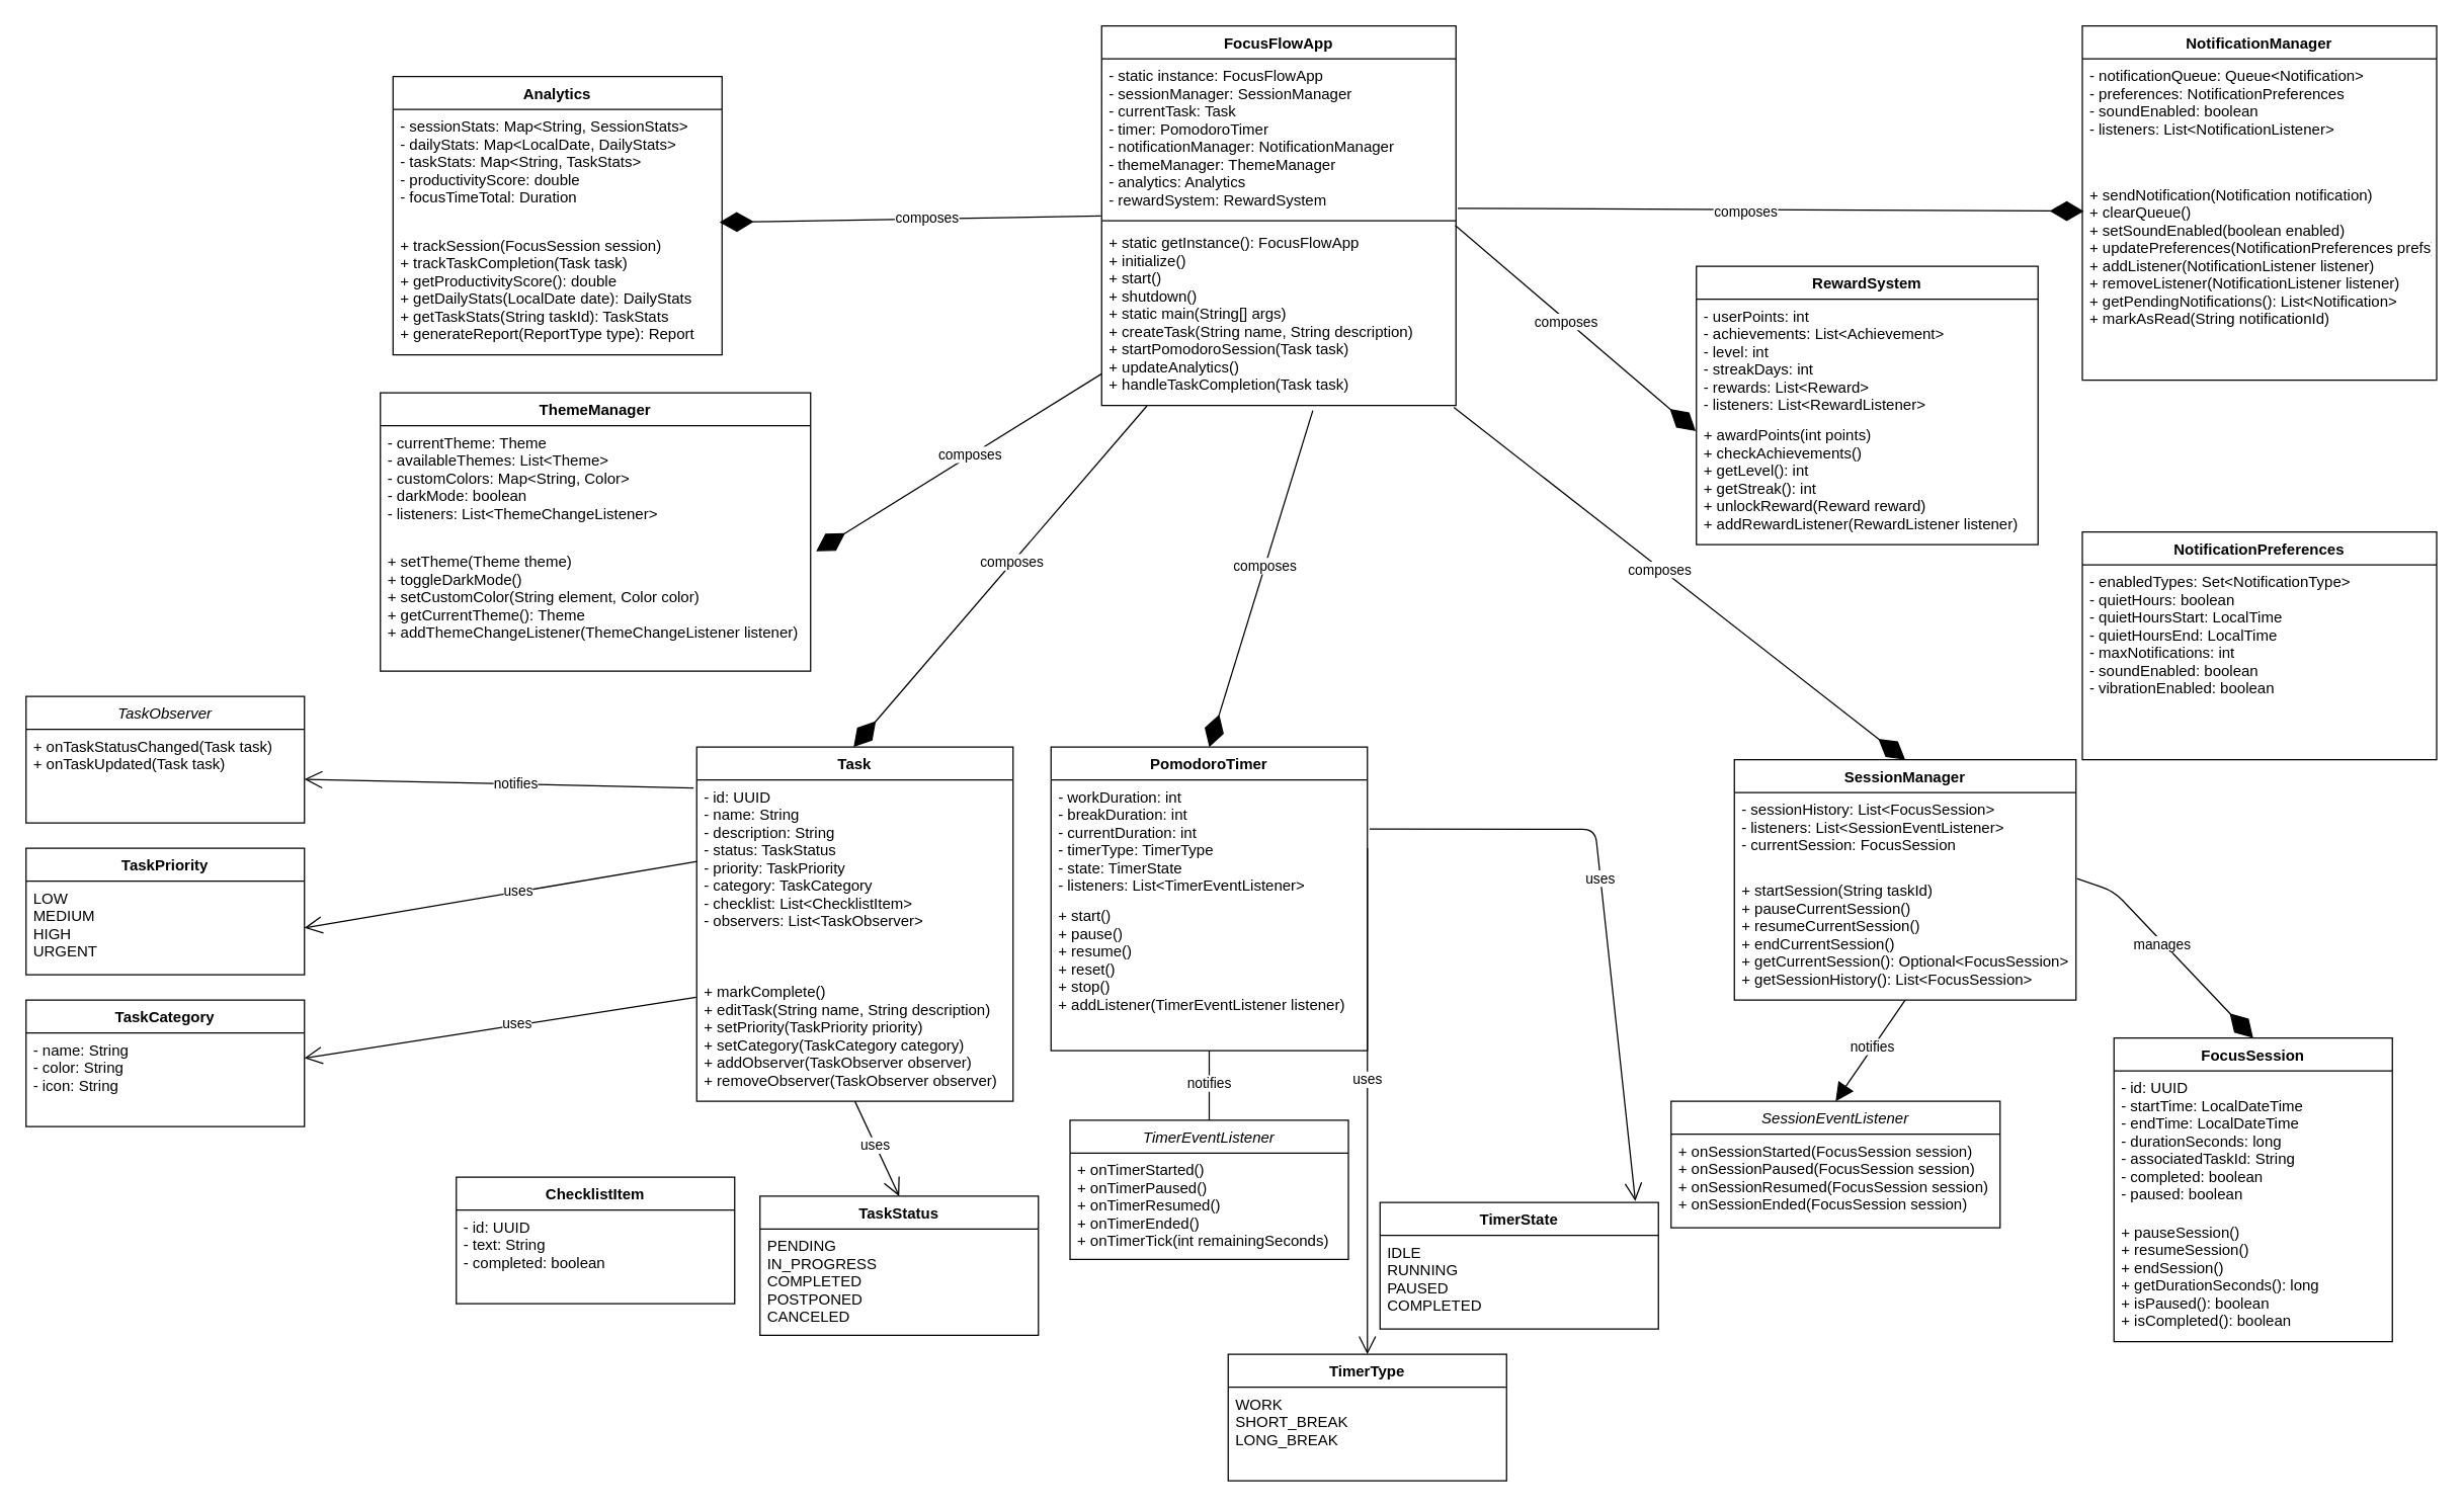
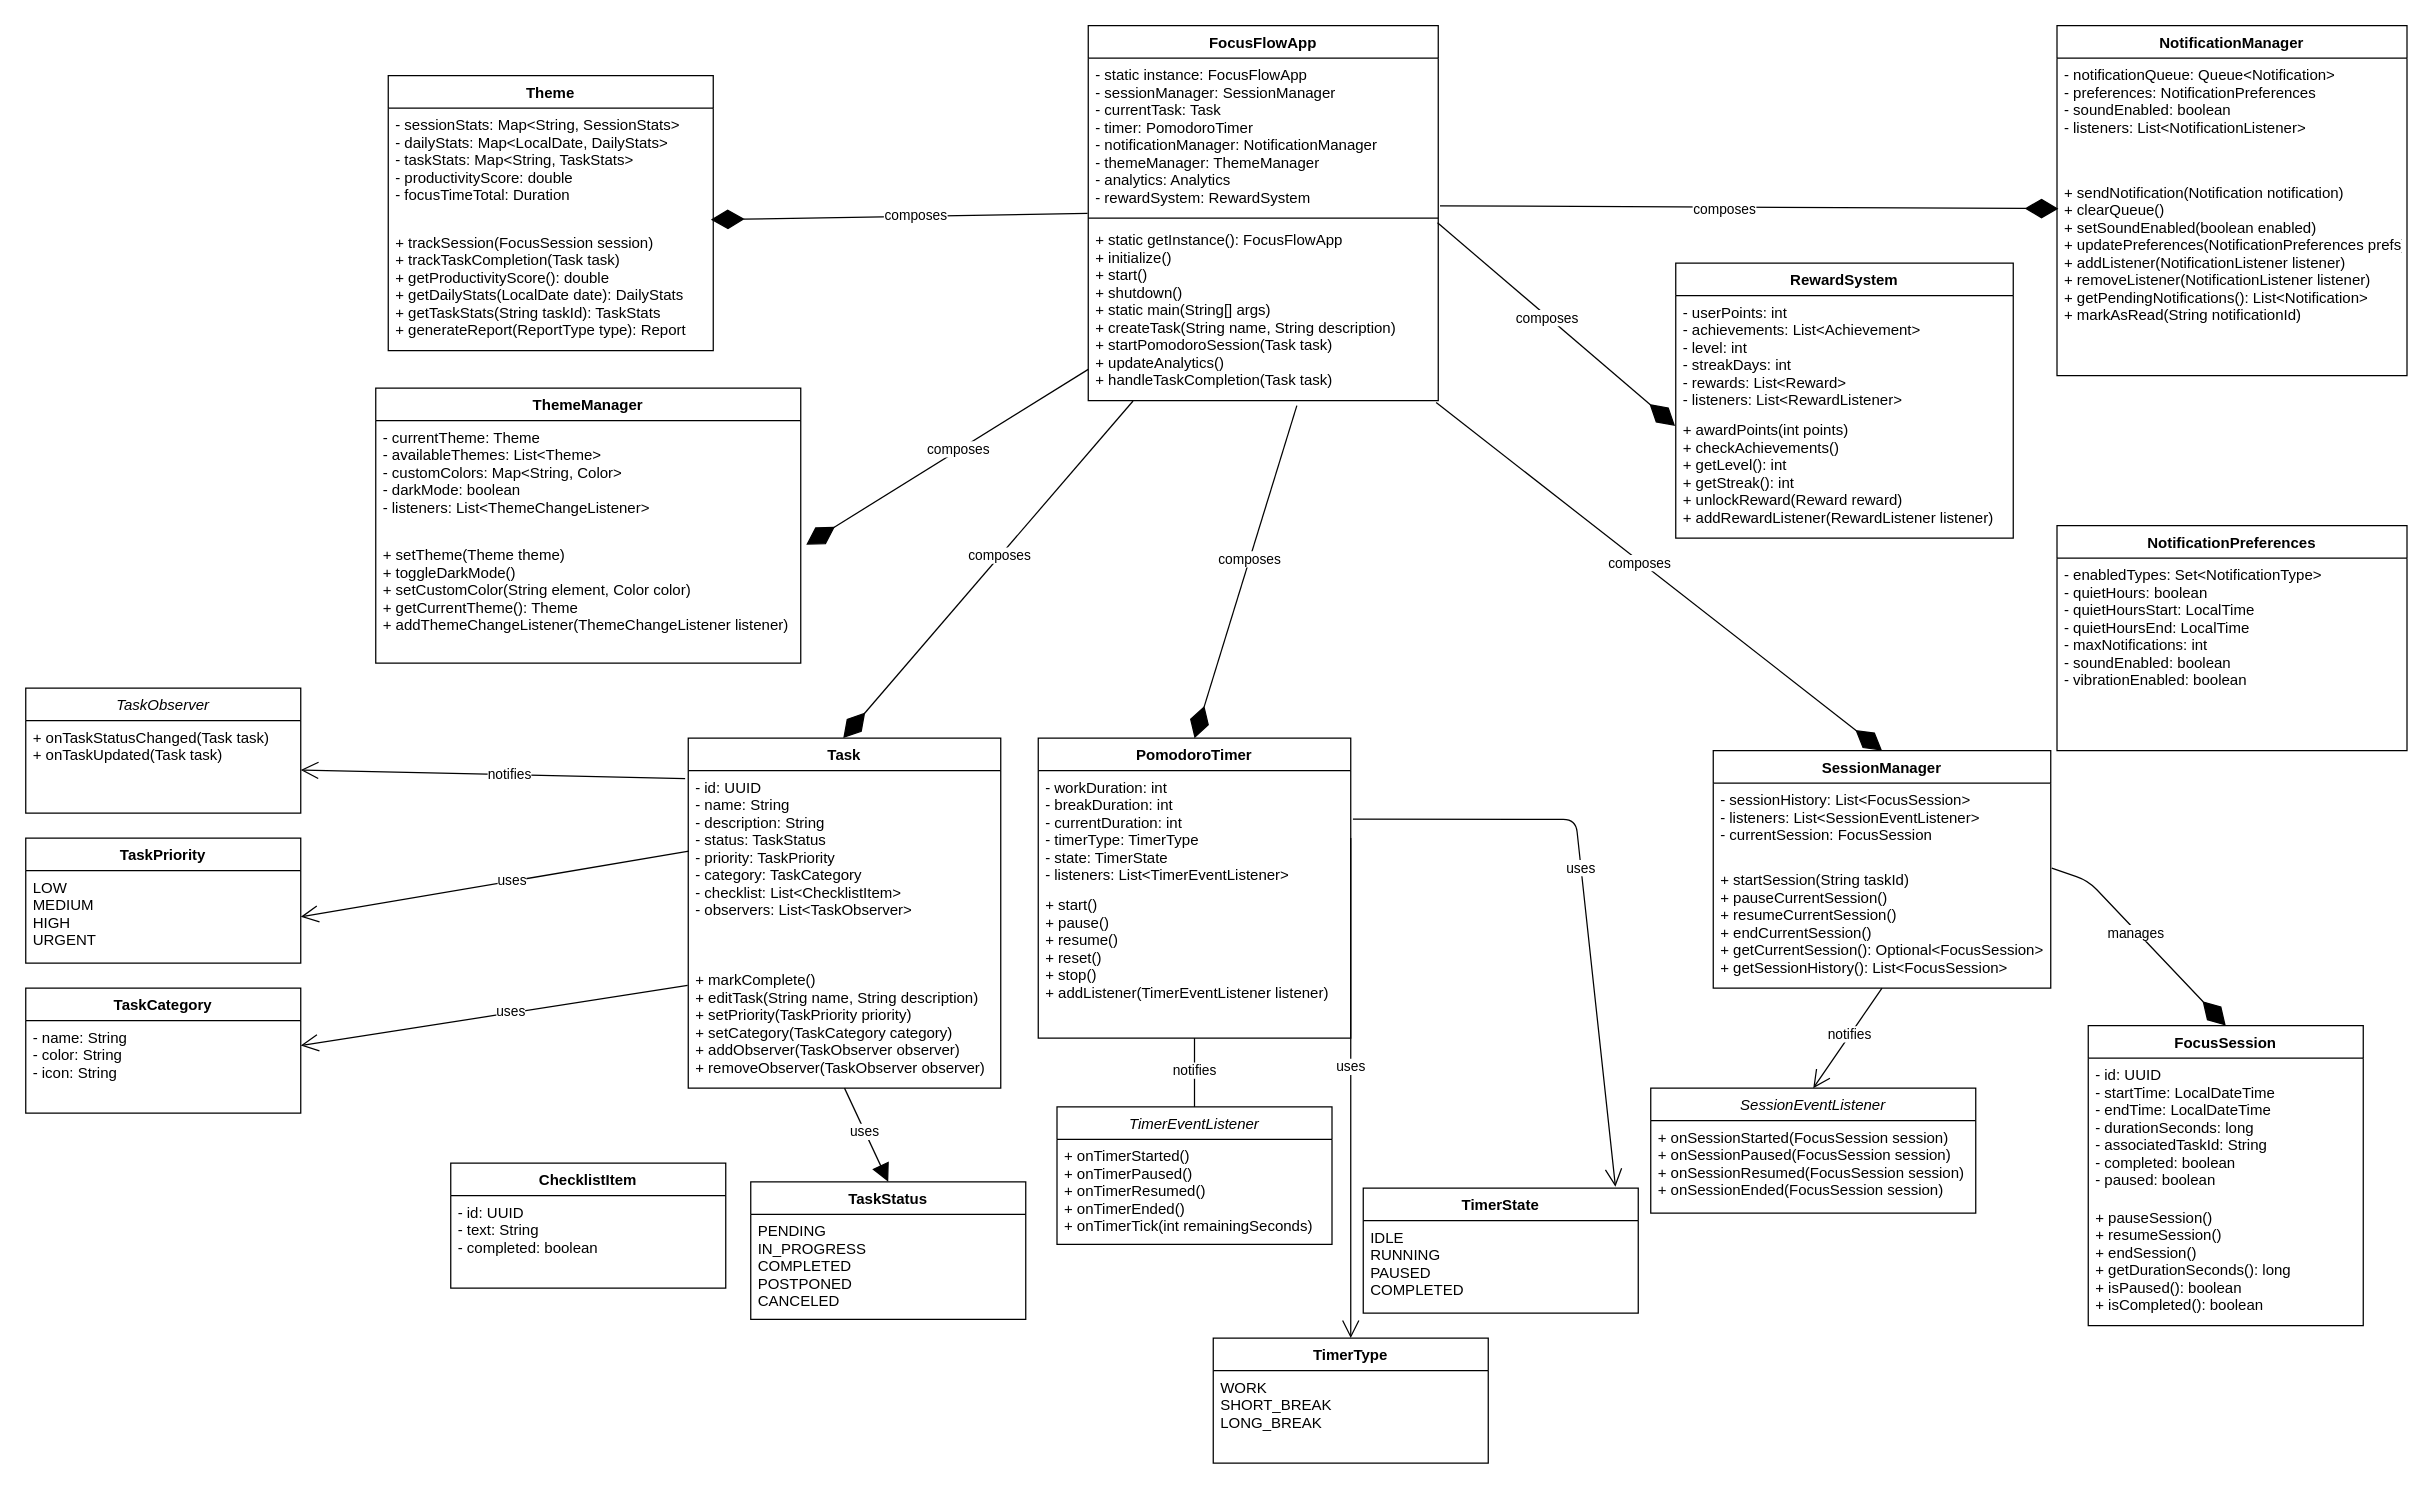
- <mxCell id="54" value="Analytics" style="swimlane;fontStyle=1;align=center;verticalAlign=top;childLayout=stackLayout;horizontal=1;startSize=26;horizontalStack=0;resizeParent=1;resizeParentMax=0;resizeLast=0;collapsible=1;marginBottom=0;" vertex="1" parent="1"><mxGeometry x="310" y="60" width="260" height="220" as="geometry" /></mxCell>
+ <mxCell id="54" value="Theme" style="swimlane;fontStyle=1;align=center;verticalAlign=top;childLayout=stackLayout;horizontal=1;startSize=26;horizontalStack=0;resizeParent=1;resizeParentMax=0;resizeLast=0;collapsible=1;marginBottom=0;" vertex="1" parent="1"><mxGeometry x="310" y="60" width="260" height="220" as="geometry" /></mxCell>
- <mxCell id="48" value="" style="endArrow=block;endFill=1;endSize=12;html=1;exitX=0.5;exitY=1;exitDx=0;exitDy=0;entryX=0.5;entryY=0;entryDx=0;entryDy=0;" edge="1" parent="1" source="24" target="30"><mxGeometry width="160" relative="1" as="geometry"><mxPoint x="1110" y="1450" as="sourcePoint" /><mxPoint x="1110" y="1500" as="targetPoint" /></mxGeometry></mxCell>
+ <mxCell id="48" value="" style="endArrow=open;endFill=1;endSize=12;html=1;exitX=0.5;exitY=1;exitDx=0;exitDy=0;entryX=0.5;entryY=0;entryDx=0;entryDy=0;" edge="1" parent="1" source="24" target="30"><mxGeometry width="160" relative="1" as="geometry"><mxPoint x="1110" y="1450" as="sourcePoint" /><mxPoint x="1110" y="1500" as="targetPoint" /></mxGeometry></mxCell>
- <mxCell id="32" value="" style="endArrow=open;endFill=1;endSize=12;html=1;exitX=0.5;exitY=1;exitDx=0;exitDy=0;entryX=0.5;entryY=0;entryDx=0;entryDy=0;" edge="1" parent="1" source="2" target="5"><mxGeometry width="160" relative="1" as="geometry"><mxPoint x="1110" y="1450" as="sourcePoint" /><mxPoint x="1110" y="1500" as="targetPoint" /><Array as="points" /></mxGeometry></mxCell>
+ <mxCell id="32" value="" style="endArrow=block;endFill=1;endSize=12;html=1;exitX=0.5;exitY=1;exitDx=0;exitDy=0;entryX=0.5;entryY=0;entryDx=0;entryDy=0;" edge="1" parent="1" source="2" target="5"><mxGeometry width="160" relative="1" as="geometry"><mxPoint x="1110" y="1450" as="sourcePoint" /><mxPoint x="1110" y="1500" as="targetPoint" /><Array as="points" /></mxGeometry></mxCell>
